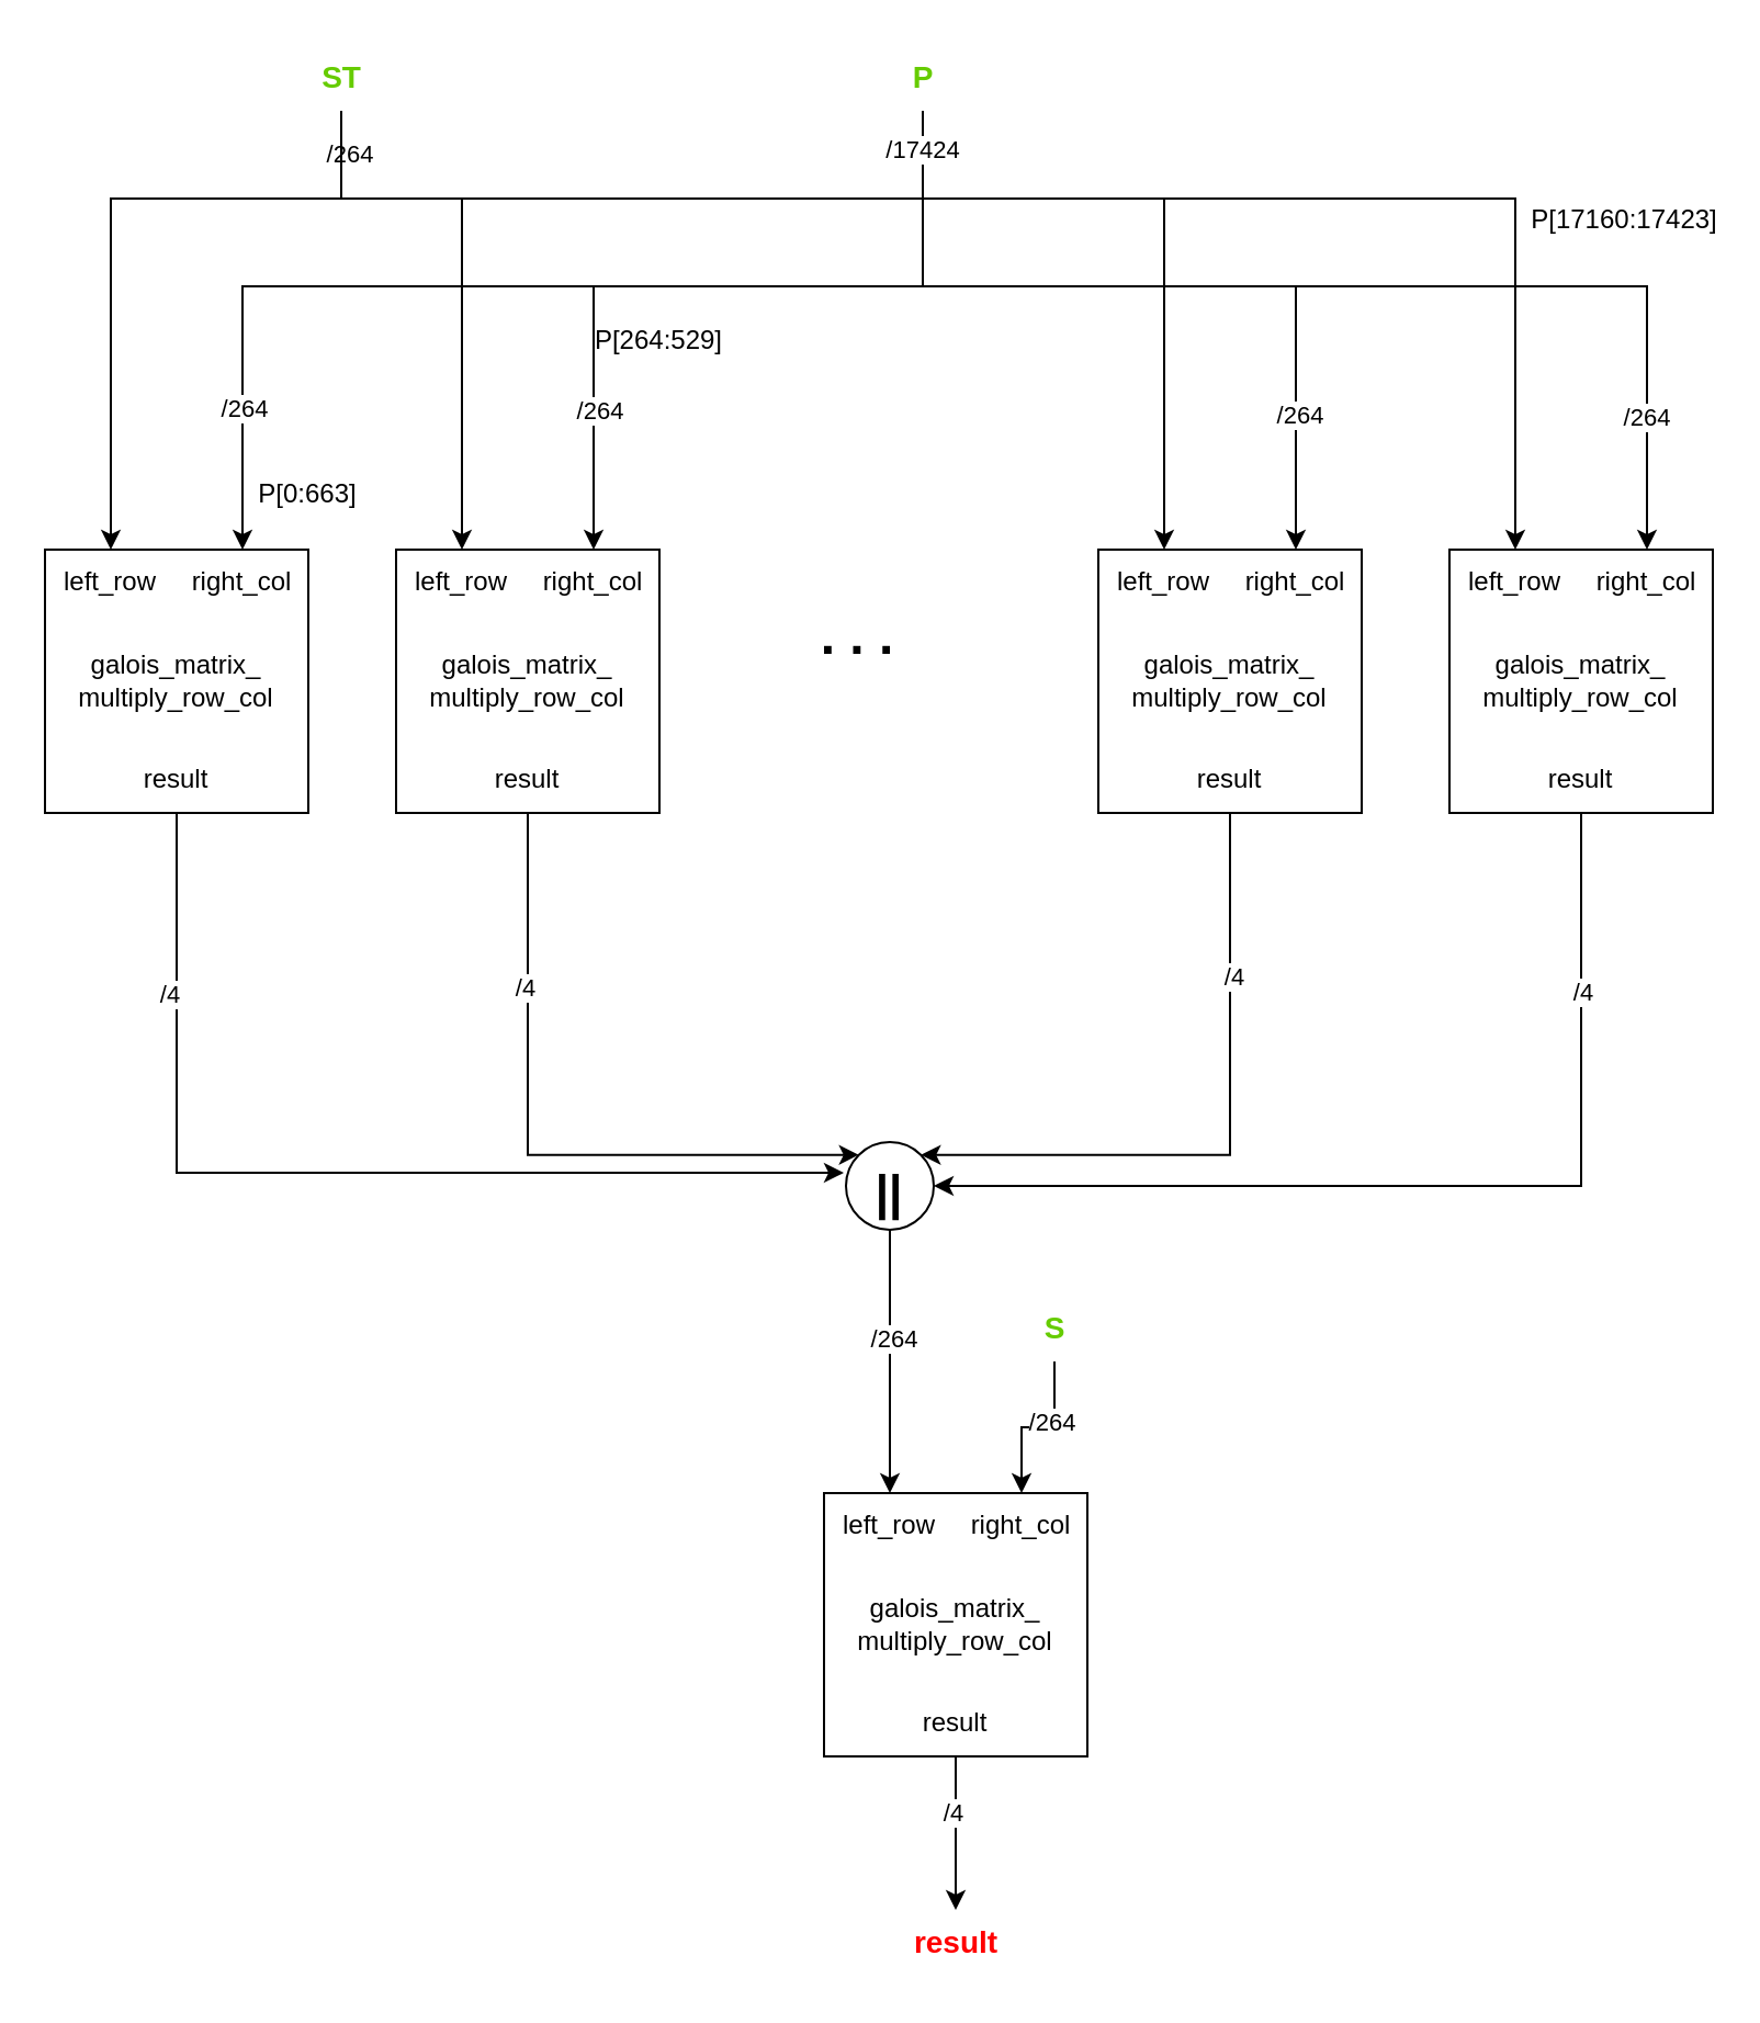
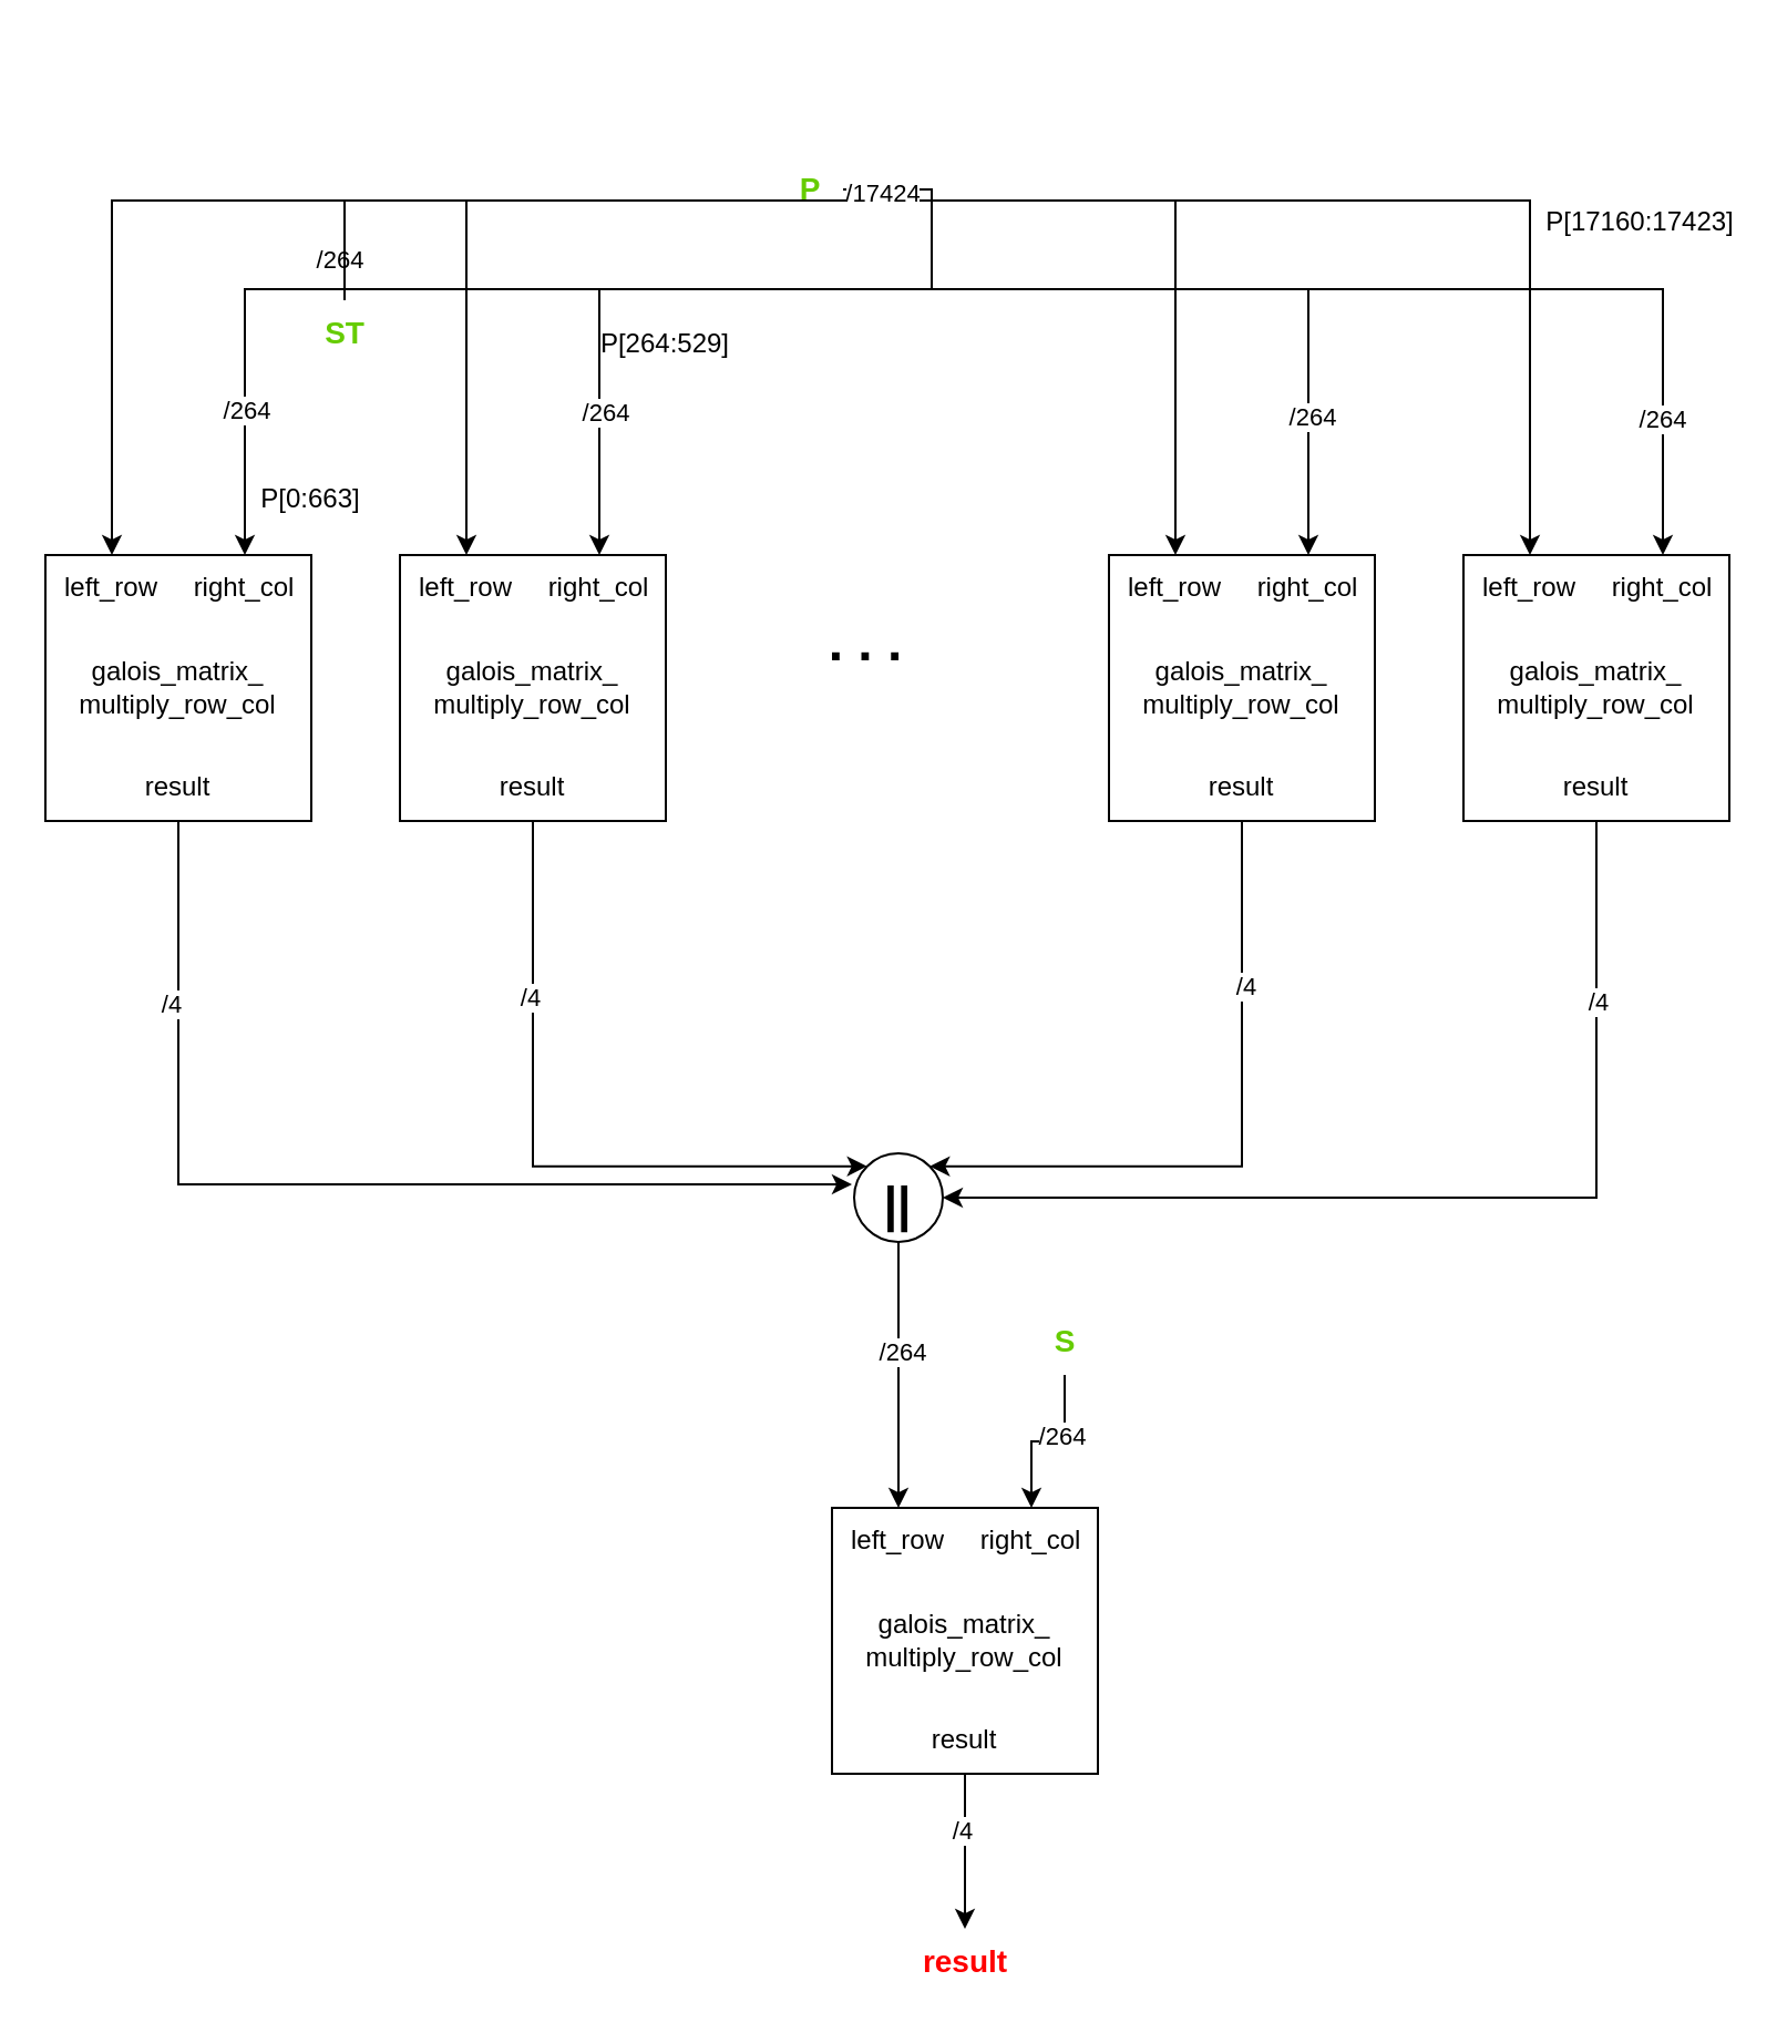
- <mxCell id="7" value="&lt;font color=&quot;#66cc00&quot;&gt;&lt;span style=&quot;font-size: 14px;&quot;&gt;&lt;b&gt;ST&lt;/b&gt;&lt;/span&gt;&lt;/font&gt;" style="text;html=1;align=center;verticalAlign=middle;resizable=0;points=[];autosize=1;strokeColor=none;fillColor=none;" vertex="1" parent="1"><mxGeometry x="135" y="20" width="40" height="30" as="geometry" /></mxCell>
+ <mxCell id="7" value="&lt;font color=&quot;#66cc00&quot;&gt;&lt;span style=&quot;font-size: 14px;&quot;&gt;&lt;b&gt;ST&lt;/b&gt;&lt;/span&gt;&lt;/font&gt;" style="text;html=1;align=center;verticalAlign=middle;resizable=0;points=[];autosize=1;strokeColor=none;fillColor=none;" vertex="1" parent="1"><mxGeometry x="135" y="135" width="40" height="30" as="geometry" /></mxCell>
- <mxCell id="17" value="&lt;font color=&quot;#66cc00&quot;&gt;&lt;span style=&quot;font-size: 14px;&quot;&gt;&lt;b&gt;P&lt;/b&gt;&lt;/span&gt;&lt;/font&gt;" style="text;html=1;align=center;verticalAlign=middle;resizable=0;points=[];autosize=1;strokeColor=none;fillColor=none;" vertex="1" parent="1"><mxGeometry x="405" y="20" width="30" height="30" as="geometry" /></mxCell>
+ <mxCell id="17" value="&lt;font color=&quot;#66cc00&quot;&gt;&lt;span style=&quot;font-size: 14px;&quot;&gt;&lt;b&gt;P&lt;/b&gt;&lt;/span&gt;&lt;/font&gt;" style="text;html=1;align=center;verticalAlign=middle;resizable=0;points=[];autosize=1;strokeColor=none;fillColor=none;" vertex="1" parent="1"><mxGeometry x="350" y="70" width="30" height="30" as="geometry" /></mxCell>
